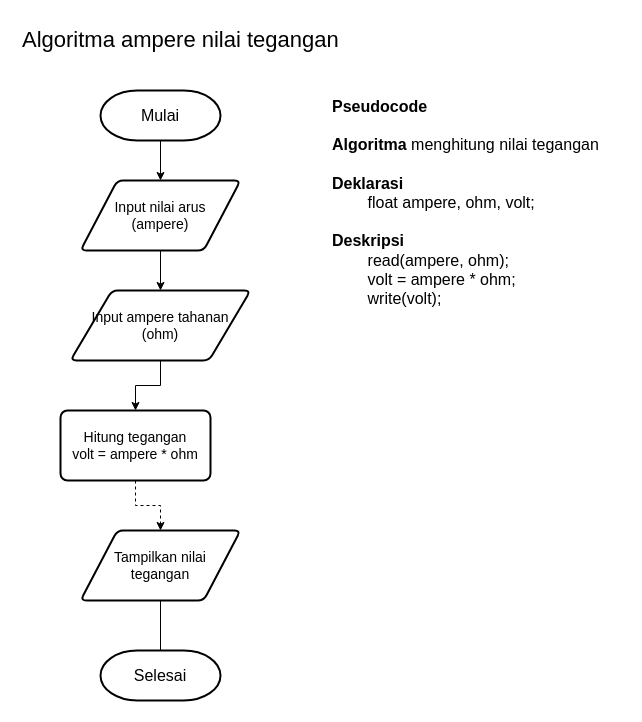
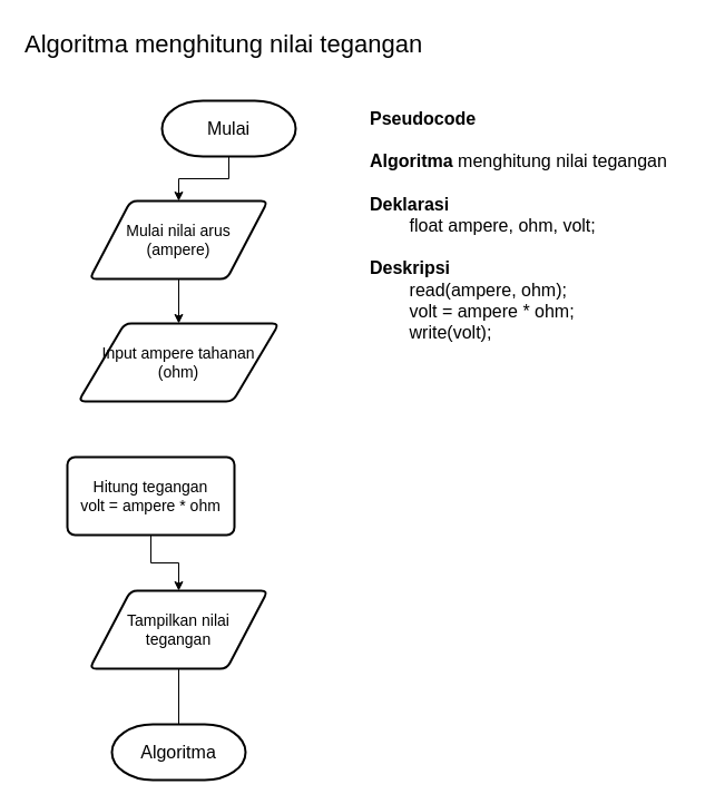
- <mxCell id="13" value="&lt;font style=&quot;font-size: 22px;&quot;&gt;Algoritma ampere nilai tegangan&lt;/font&gt;" style="text;html=1;align=left;verticalAlign=middle;resizable=0;points=[];autosize=1;strokeColor=none;fillColor=none;" vertex="1" parent="1"><mxGeometry x="20" y="20" width="380" height="40" as="geometry" /></mxCell>
+ <mxCell id="13" value="&lt;font style=&quot;font-size: 22px;&quot;&gt;Algoritma menghitung nilai tegangan&lt;/font&gt;" style="text;html=1;align=left;verticalAlign=middle;resizable=0;points=[];autosize=1;strokeColor=none;fillColor=none;" vertex="1" parent="1"><mxGeometry x="20" y="20" width="380" height="40" as="geometry" /></mxCell>
- <mxCell id="3" value="&lt;font style=&quot;font-size: 16px;&quot;&gt;Mulai&lt;/font&gt;" style="strokeWidth=2;html=1;shape=mxgraph.flowchart.terminator;whiteSpace=wrap;" parent="1" vertex="1"><mxGeometry x="100" y="90" width="120" height="50" as="geometry" /></mxCell>
+ <mxCell id="3" value="&lt;font style=&quot;font-size: 16px;&quot;&gt;Mulai&lt;/font&gt;" style="strokeWidth=2;html=1;shape=mxgraph.flowchart.terminator;whiteSpace=wrap;" parent="1" vertex="1"><mxGeometry x="145" y="90" width="120" height="50" as="geometry" /></mxCell>
- <mxCell id="5" value="&lt;font style=&quot;font-size: 14px;&quot;&gt;Input nilai arus&lt;/font&gt;&lt;div style=&quot;font-size: 14px;&quot;&gt;&lt;font style=&quot;font-size: 14px;&quot;&gt;(ampere)&lt;/font&gt;&lt;/div&gt;" style="shape=parallelogram;html=1;strokeWidth=2;perimeter=parallelogramPerimeter;whiteSpace=wrap;rounded=1;arcSize=12;size=0.23;" parent="1" vertex="1"><mxGeometry x="80" y="180" width="160" height="70" as="geometry" /></mxCell>
+ <mxCell id="5" value="&lt;font style=&quot;font-size: 14px;&quot;&gt;Mulai nilai arus&lt;/font&gt;&lt;div style=&quot;font-size: 14px;&quot;&gt;&lt;font style=&quot;font-size: 14px;&quot;&gt;(ampere)&lt;/font&gt;&lt;/div&gt;" style="shape=parallelogram;html=1;strokeWidth=2;perimeter=parallelogramPerimeter;whiteSpace=wrap;rounded=1;arcSize=12;size=0.23;" parent="1" vertex="1"><mxGeometry x="80" y="180" width="160" height="70" as="geometry" /></mxCell>
- <mxCell id="6" value="" style="edgeStyle=orthogonalEdgeStyle;rounded=0;orthogonalLoop=1;jettySize=auto;html=1;" parent="1" source="7" target="9" edge="1"><mxGeometry relative="1" as="geometry" /></mxCell>
- <mxCell id="8" value="" style="edgeStyle=orthogonalEdgeStyle;rounded=0;orthogonalLoop=1;jettySize=auto;html=1;dashed=1;" parent="1" source="9" target="11" edge="1"><mxGeometry relative="1" as="geometry" /></mxCell>
+ <mxCell id="8" value="" style="edgeStyle=orthogonalEdgeStyle;rounded=0;orthogonalLoop=1;jettySize=auto;html=1;" parent="1" source="9" target="11" edge="1"><mxGeometry relative="1" as="geometry" /></mxCell>
- <mxCell id="12" value="&lt;span style=&quot;font-size: 16px;&quot;&gt;Selesai&lt;/span&gt;" style="strokeWidth=2;html=1;shape=mxgraph.flowchart.terminator;whiteSpace=wrap;" parent="1" vertex="1"><mxGeometry x="100" y="650" width="120" height="50" as="geometry" /></mxCell>
+ <mxCell id="12" value="&lt;span style=&quot;font-size: 16px;&quot;&gt;Algoritma&lt;/span&gt;" style="strokeWidth=2;html=1;shape=mxgraph.flowchart.terminator;whiteSpace=wrap;" parent="1" vertex="1"><mxGeometry x="100" y="650" width="120" height="50" as="geometry" /></mxCell>
